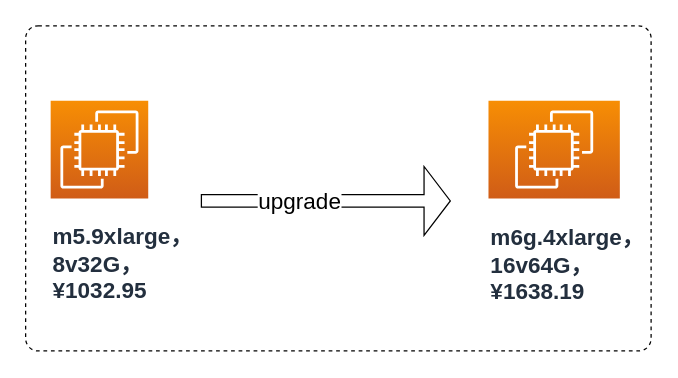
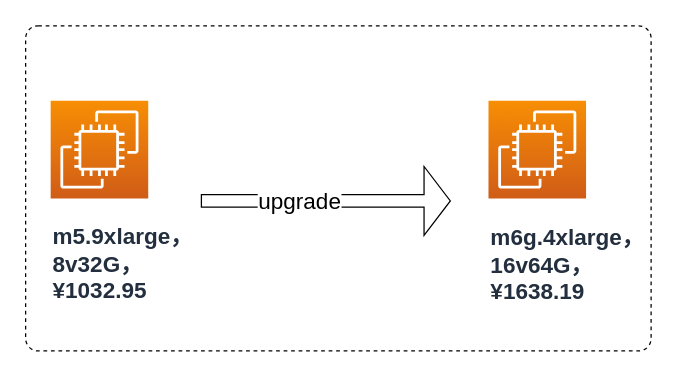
- <mxCell id="4" value="&lt;h2&gt;m6g.4xlarge，&lt;br&gt;16v64G，&lt;br&gt;¥1638.19&lt;/h2&gt;" style="sketch=0;points=[[0,0,0],[0.25,0,0],[0.5,0,0],[0.75,0,0],[1,0,0],[0,1,0],[0.25,1,0],[0.5,1,0],[0.75,1,0],[1,1,0],[0,0.25,0],[0,0.5,0],[0,0.75,0],[1,0.25,0],[1,0.5,0],[1,0.75,0]];outlineConnect=0;fontColor=#232F3E;gradientColor=#F78E04;gradientDirection=north;fillColor=#D05C17;strokeColor=#ffffff;dashed=0;verticalLabelPosition=bottom;verticalAlign=top;align=left;html=1;fontSize=12;fontStyle=0;aspect=fixed;shape=mxgraph.aws4.resourceIcon;resIcon=mxgraph.aws4.ec2;" vertex="1" parent="1"><mxGeometry x="390" y="80" width="105" height="78" as="geometry" /></mxCell>
+ <mxCell id="4" value="&lt;h2&gt;m6g.4xlarge，&lt;br&gt;16v64G，&lt;br&gt;¥1638.19&lt;/h2&gt;" style="sketch=0;points=[[0,0,0],[0.25,0,0],[0.5,0,0],[0.75,0,0],[1,0,0],[0,1,0],[0.25,1,0],[0.5,1,0],[0.75,1,0],[1,1,0],[0,0.25,0],[0,0.5,0],[0,0.75,0],[1,0.25,0],[1,0.5,0],[1,0.75,0]];outlineConnect=0;fontColor=#232F3E;gradientColor=#F78E04;gradientDirection=north;fillColor=#D05C17;strokeColor=#ffffff;dashed=0;verticalLabelPosition=bottom;verticalAlign=top;align=left;html=1;fontSize=12;fontStyle=0;aspect=fixed;shape=mxgraph.aws4.resourceIcon;resIcon=mxgraph.aws4.ec2;" vertex="1" parent="1"><mxGeometry x="390" y="80" width="78" height="78" as="geometry" /></mxCell>
